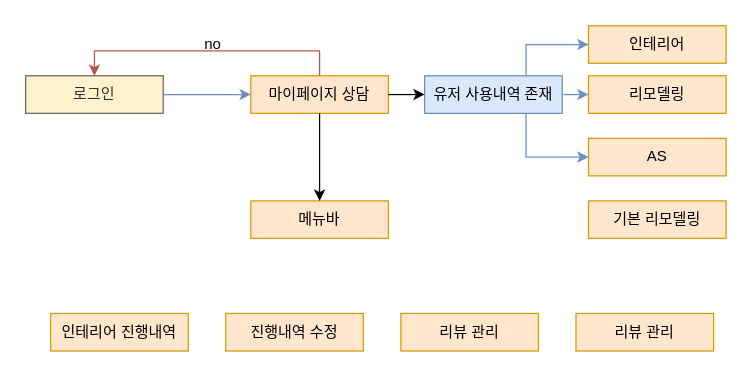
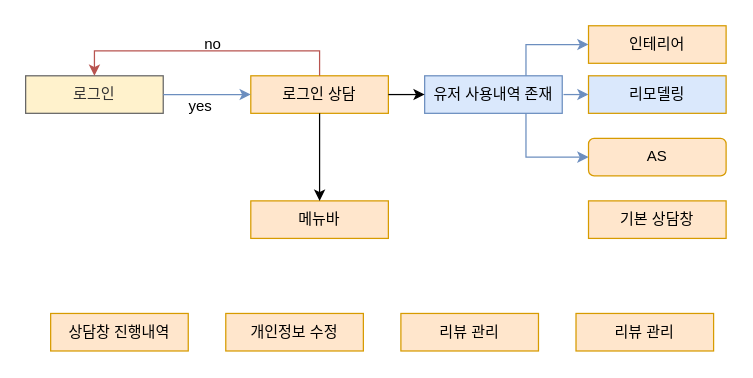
- <mxCell id="2" value="마이페이지 상담" style="rounded=0;whiteSpace=wrap;html=1;fillColor=#ffe6cc;strokeColor=#d79b00;" vertex="1" parent="1"><mxGeometry x="200" y="60" width="110" height="30" as="geometry" /></mxCell>
+ <mxCell id="2" value="로그인 상담" style="rounded=0;whiteSpace=wrap;html=1;fillColor=#ffe6cc;strokeColor=#d79b00;" vertex="1" parent="1"><mxGeometry x="200" y="60" width="110" height="30" as="geometry" /></mxCell>
- <mxCell id="9" value="리모델링" style="rounded=0;whiteSpace=wrap;html=1;fillColor=#ffe6cc;strokeColor=#d79b00;" vertex="1" parent="1"><mxGeometry x="470" y="60" width="110" height="30" as="geometry" /></mxCell>
+ <mxCell id="9" value="리모델링" style="rounded=0;whiteSpace=wrap;html=1;fillColor=#dae8fc;strokeColor=#d79b00;" vertex="1" parent="1"><mxGeometry x="470" y="60" width="110" height="30" as="geometry" /></mxCell>
+ <mxCell id="6" value="yes" style="text;html=1;strokeColor=none;fillColor=none;align=center;verticalAlign=middle;whiteSpace=wrap;rounded=0;" vertex="1" parent="1"><mxGeometry x="130" y="70" width="60" height="30" as="geometry" /></mxCell>
- <mxCell id="10" value="AS" style="rounded=0;whiteSpace=wrap;html=1;fillColor=#ffe6cc;strokeColor=#d79b00;" vertex="1" parent="1"><mxGeometry x="470" y="110" width="110" height="30" as="geometry" /></mxCell>
+ <mxCell id="10" value="AS" style="whiteSpace=wrap;html=1;fillColor=#ffe6cc;strokeColor=#d79b00;rounded=1;" vertex="1" parent="1"><mxGeometry x="470" y="110" width="110" height="30" as="geometry" /></mxCell>
- <mxCell id="16" value="기본 리모델링" style="rounded=0;whiteSpace=wrap;html=1;fillColor=#ffe6cc;strokeColor=#d79b00;" vertex="1" parent="1"><mxGeometry x="470" y="160" width="110" height="30" as="geometry" /></mxCell>
+ <mxCell id="16" value="기본 상담창" style="rounded=0;whiteSpace=wrap;html=1;fillColor=#ffe6cc;strokeColor=#d79b00;" vertex="1" parent="1"><mxGeometry x="470" y="160" width="110" height="30" as="geometry" /></mxCell>
- <mxCell id="19" value="인테리어 진행내역" style="rounded=0;whiteSpace=wrap;html=1;fillColor=#ffe6cc;strokeColor=#d79b00;" vertex="1" parent="1"><mxGeometry x="40" y="250" width="110" height="30" as="geometry" /></mxCell>
+ <mxCell id="19" value="상담창 진행내역" style="rounded=0;whiteSpace=wrap;html=1;fillColor=#ffe6cc;strokeColor=#d79b00;" vertex="1" parent="1"><mxGeometry x="40" y="250" width="110" height="30" as="geometry" /></mxCell>
- <mxCell id="20" value="진행내역 수정" style="rounded=0;whiteSpace=wrap;html=1;fillColor=#ffe6cc;strokeColor=#d79b00;" vertex="1" parent="1"><mxGeometry x="180" y="250" width="110" height="30" as="geometry" /></mxCell>
+ <mxCell id="20" value="개인정보 수정" style="rounded=0;whiteSpace=wrap;html=1;fillColor=#ffe6cc;strokeColor=#d79b00;" vertex="1" parent="1"><mxGeometry x="180" y="250" width="110" height="30" as="geometry" /></mxCell>
